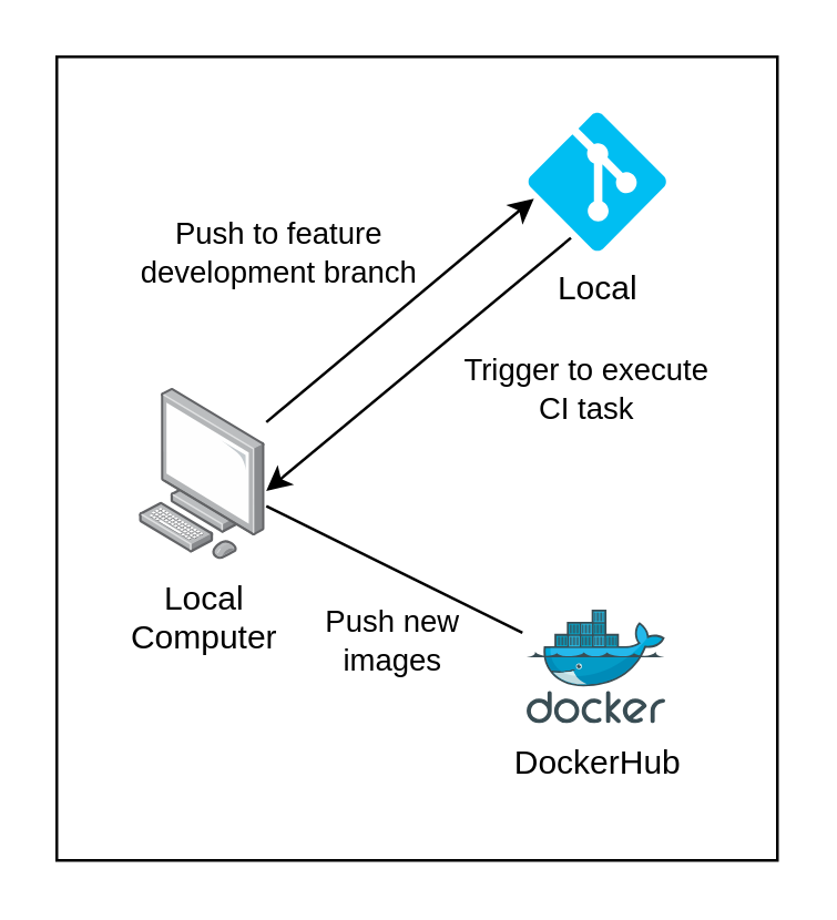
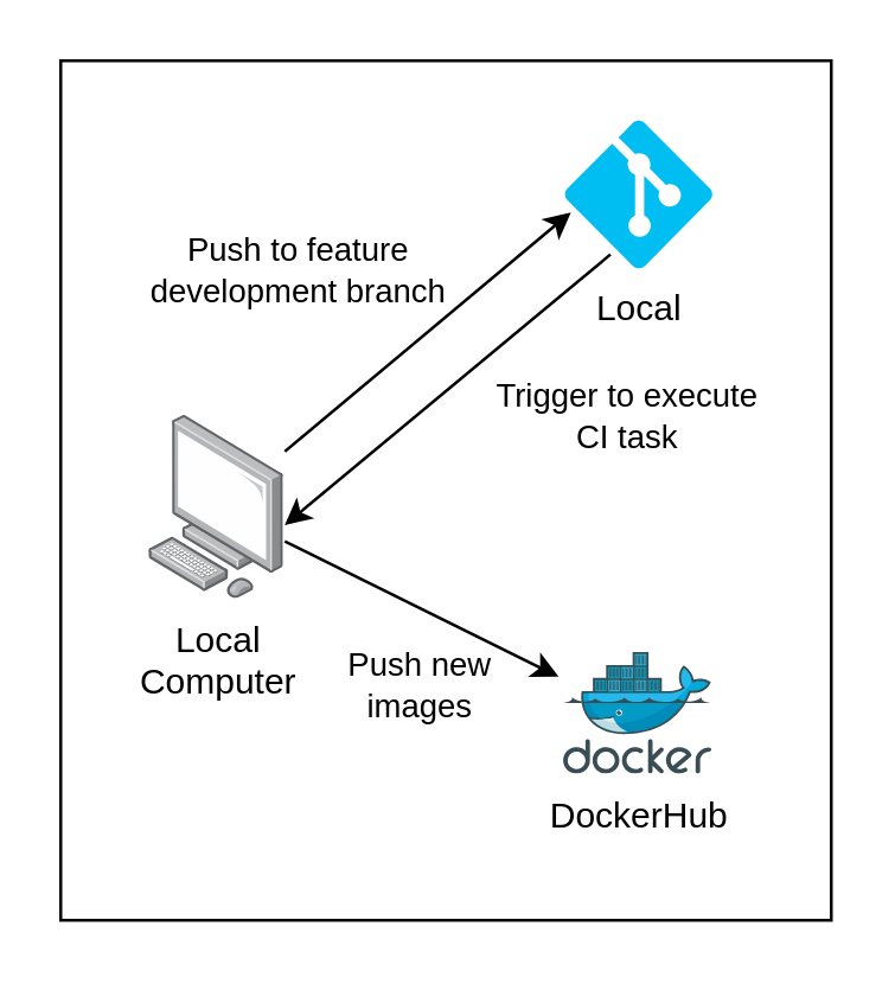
- <mxCell id="5" style="edgeStyle=none;html=1;entryX=-0.04;entryY=0.191;entryDx=0;entryDy=0;entryPerimeter=0;endArrow=none;" edge="1" parent="1" source="7" target="11"><mxGeometry relative="1" as="geometry" /></mxCell>
+ <mxCell id="5" style="edgeStyle=none;html=1;entryX=-0.04;entryY=0.191;entryDx=0;entryDy=0;entryPerimeter=0;" edge="1" parent="1" source="7" target="11"><mxGeometry relative="1" as="geometry" /></mxCell>
